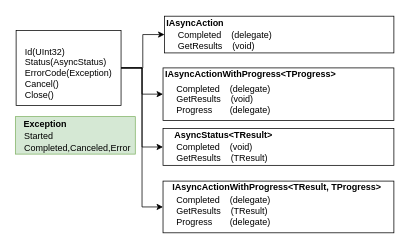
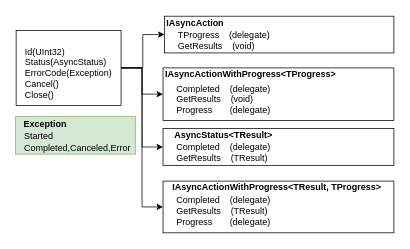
- <mxCell id="13" value="Completed&amp;nbsp; &amp;nbsp; (delegate)&lt;br&gt;GetResults&amp;nbsp; &amp;nbsp; (void)" style="text;html=1;strokeColor=none;fillColor=none;align=left;verticalAlign=middle;whiteSpace=wrap;rounded=0;" vertex="1" parent="1"><mxGeometry x="235" y="38" width="150" height="30" as="geometry" /></mxCell>
+ <mxCell id="13" value="TProgress&amp;nbsp; &amp;nbsp; (delegate)&lt;br&gt;GetResults&amp;nbsp; &amp;nbsp; (void)" style="text;html=1;strokeColor=none;fillColor=none;align=left;verticalAlign=middle;whiteSpace=wrap;rounded=0;" vertex="1" parent="1"><mxGeometry x="235" y="38" width="150" height="30" as="geometry" /></mxCell>
- <mxCell id="19" value="Completed&amp;nbsp; &amp;nbsp; (void)&lt;br&gt;GetResults&amp;nbsp; &amp;nbsp; (TResult)" style="text;html=1;strokeColor=none;fillColor=none;align=left;verticalAlign=middle;whiteSpace=wrap;rounded=0;" vertex="1" parent="1"><mxGeometry x="233" y="188" width="150" height="30" as="geometry" /></mxCell>
+ <mxCell id="19" value="Completed&amp;nbsp; &amp;nbsp; (delegate)&lt;br&gt;GetResults&amp;nbsp; &amp;nbsp; (TResult)" style="text;html=1;strokeColor=none;fillColor=none;align=left;verticalAlign=middle;whiteSpace=wrap;rounded=0;" vertex="1" parent="1"><mxGeometry x="233" y="188" width="150" height="30" as="geometry" /></mxCell>
